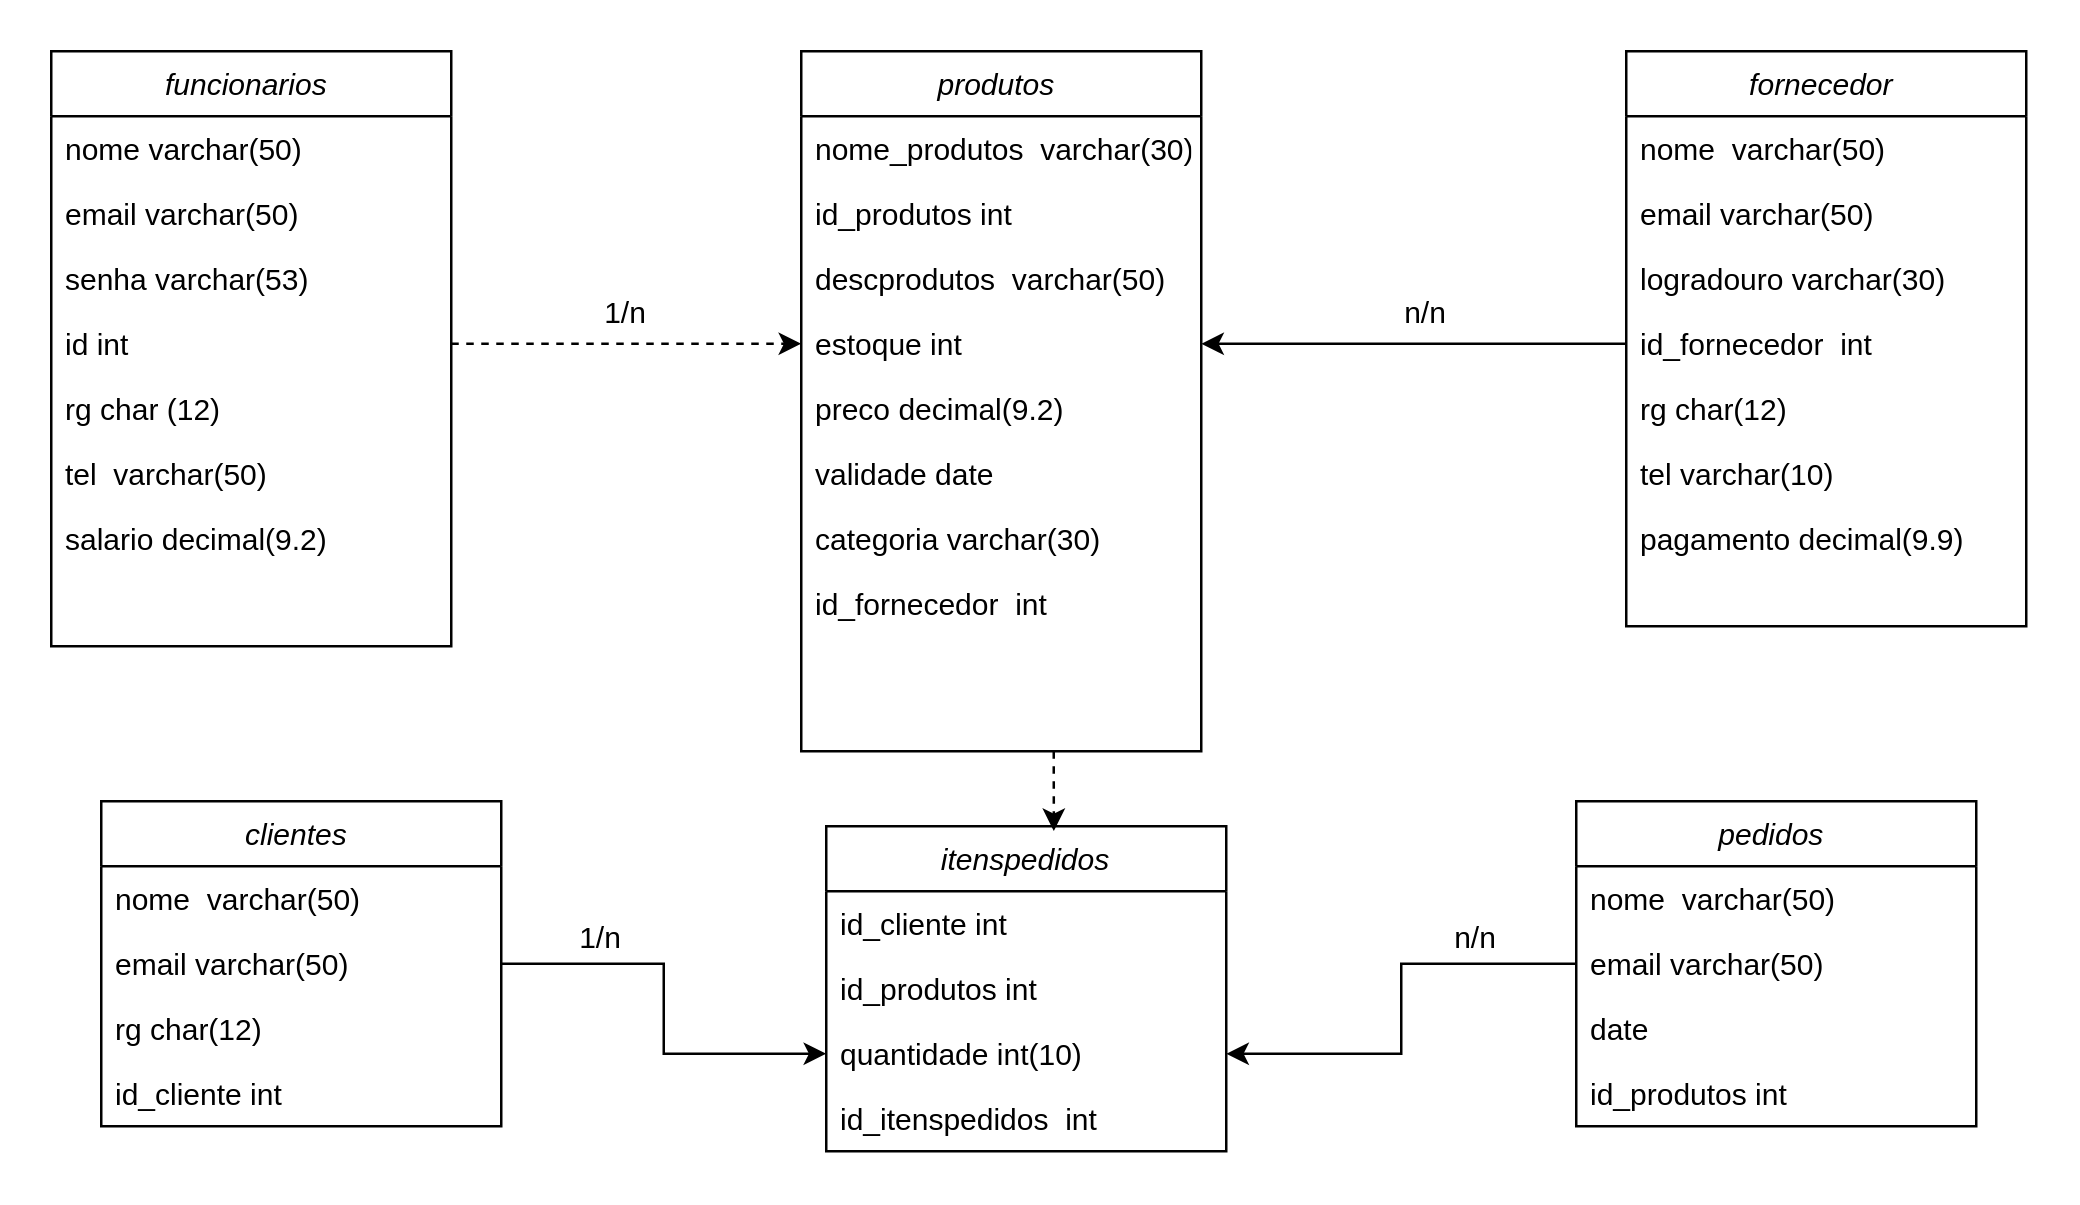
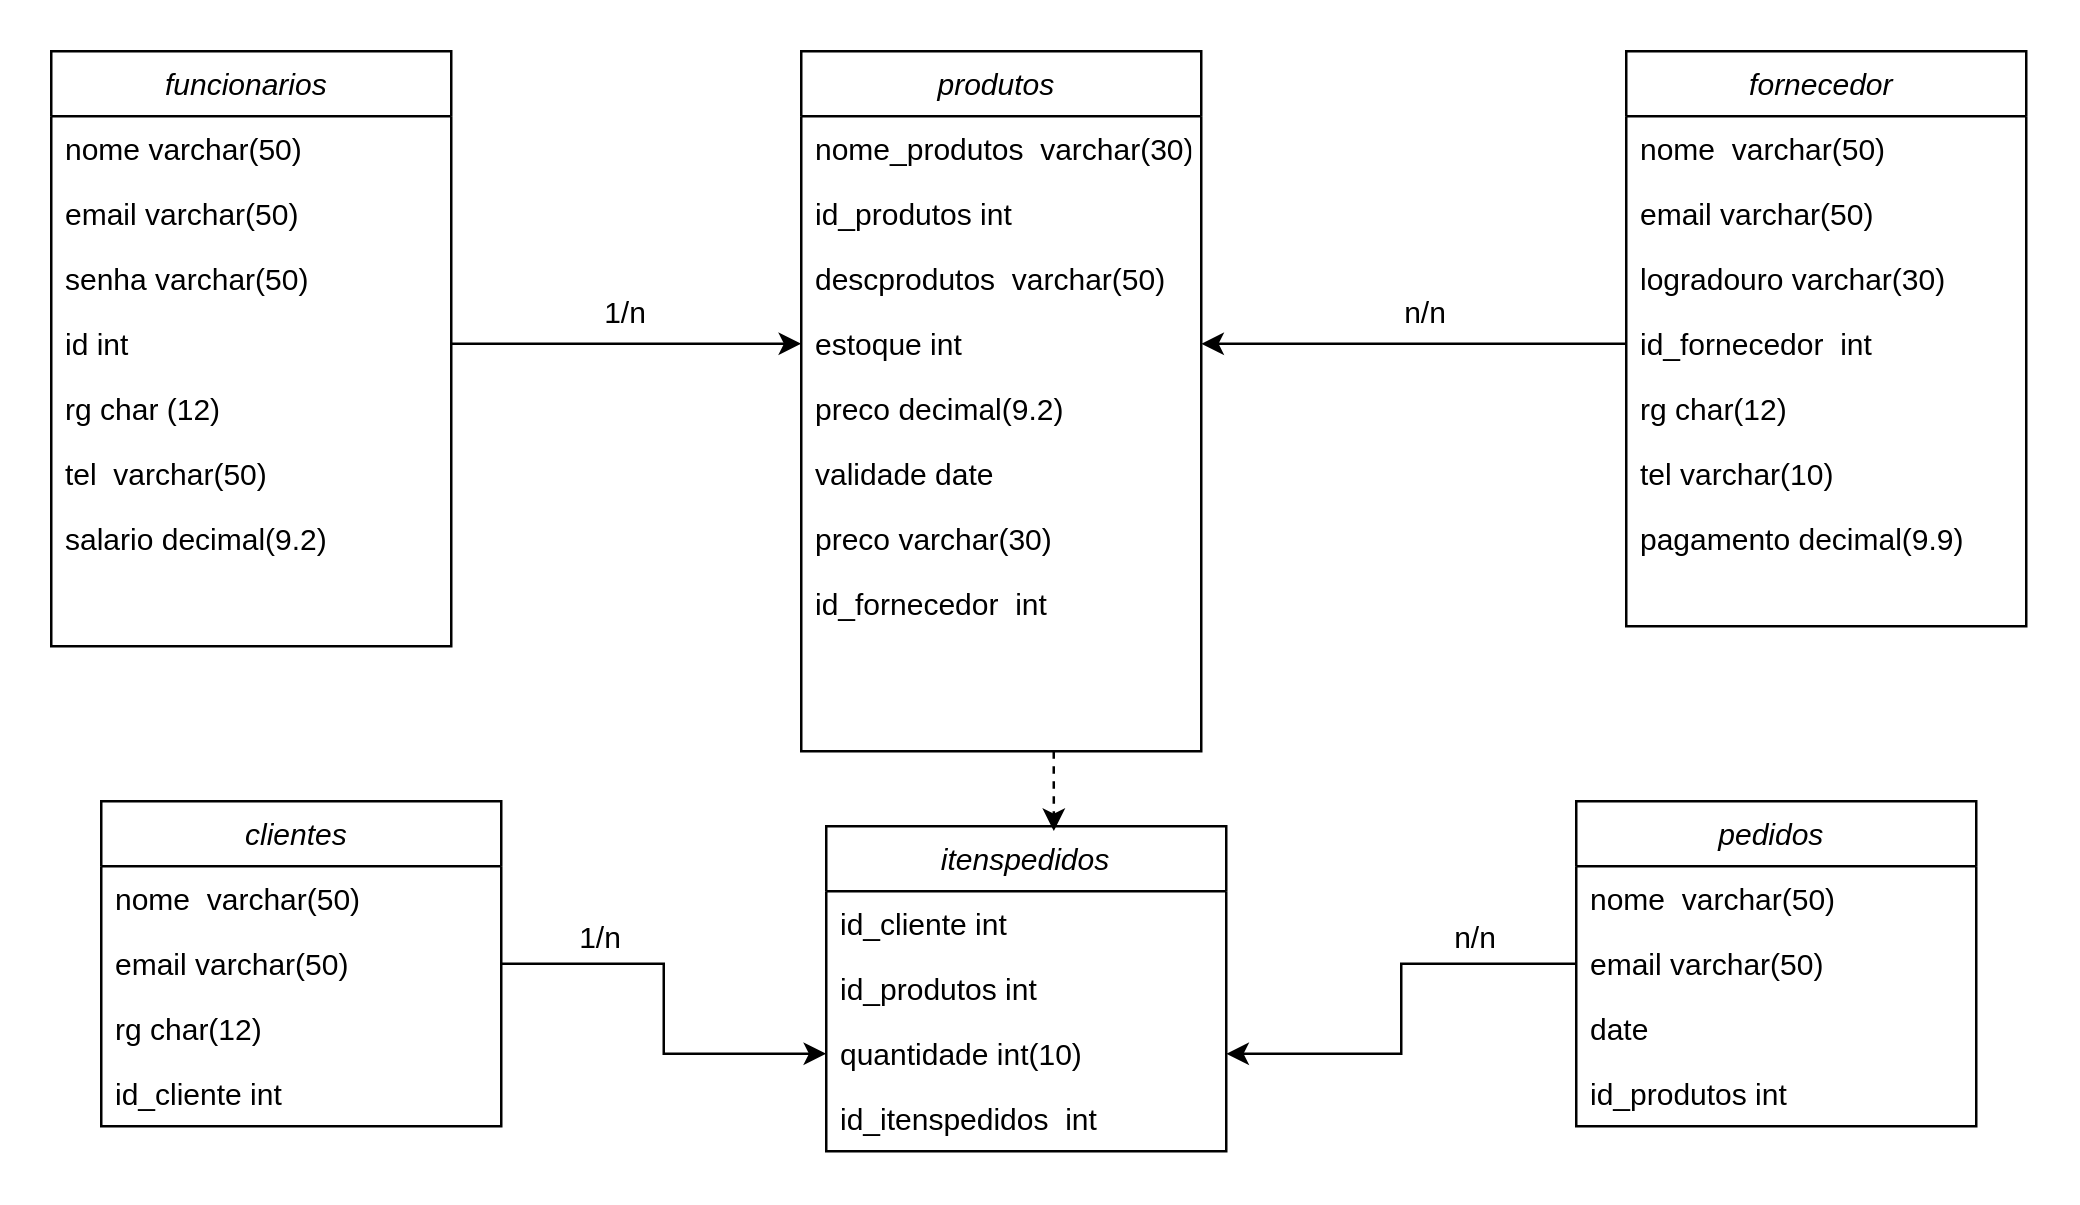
- <mxCell id="5" value="senha varchar(53)" style="text;align=left;verticalAlign=top;spacingLeft=4;spacingRight=4;overflow=hidden;rotatable=0;points=[[0,0.5],[1,0.5]];portConstraint=eastwest;rounded=0;shadow=0;html=0;" parent="2" vertex="1"><mxGeometry y="78" width="160" height="26" as="geometry" /></mxCell>
+ <mxCell id="5" value="senha varchar(50)" style="text;align=left;verticalAlign=top;spacingLeft=4;spacingRight=4;overflow=hidden;rotatable=0;points=[[0,0.5],[1,0.5]];portConstraint=eastwest;rounded=0;shadow=0;html=0;" parent="2" vertex="1"><mxGeometry y="78" width="160" height="26" as="geometry" /></mxCell>
- <mxCell id="27" style="edgeStyle=orthogonalEdgeStyle;rounded=0;orthogonalLoop=1;jettySize=auto;html=1;entryX=0;entryY=0.5;entryDx=0;entryDy=0;dashed=1;" edge="1" parent="1" source="6" target="14"><mxGeometry relative="1" as="geometry"><mxPoint x="240" y="137" as="targetPoint" /></mxGeometry></mxCell>
+ <mxCell id="27" style="edgeStyle=orthogonalEdgeStyle;rounded=0;orthogonalLoop=1;jettySize=auto;html=1;entryX=0;entryY=0.5;entryDx=0;entryDy=0;" edge="1" parent="1" source="6" target="14"><mxGeometry relative="1" as="geometry"><mxPoint x="240" y="137" as="targetPoint" /></mxGeometry></mxCell>
- <mxCell id="17" value="categoria varchar(30)" style="text;align=left;verticalAlign=top;spacingLeft=4;spacingRight=4;overflow=hidden;rotatable=0;points=[[0,0.5],[1,0.5]];portConstraint=eastwest;" vertex="1" parent="10"><mxGeometry y="182" width="160" height="26" as="geometry" /></mxCell>
+ <mxCell id="17" value="preco varchar(30)" style="text;align=left;verticalAlign=top;spacingLeft=4;spacingRight=4;overflow=hidden;rotatable=0;points=[[0,0.5],[1,0.5]];portConstraint=eastwest;" vertex="1" parent="10"><mxGeometry y="182" width="160" height="26" as="geometry" /></mxCell>
